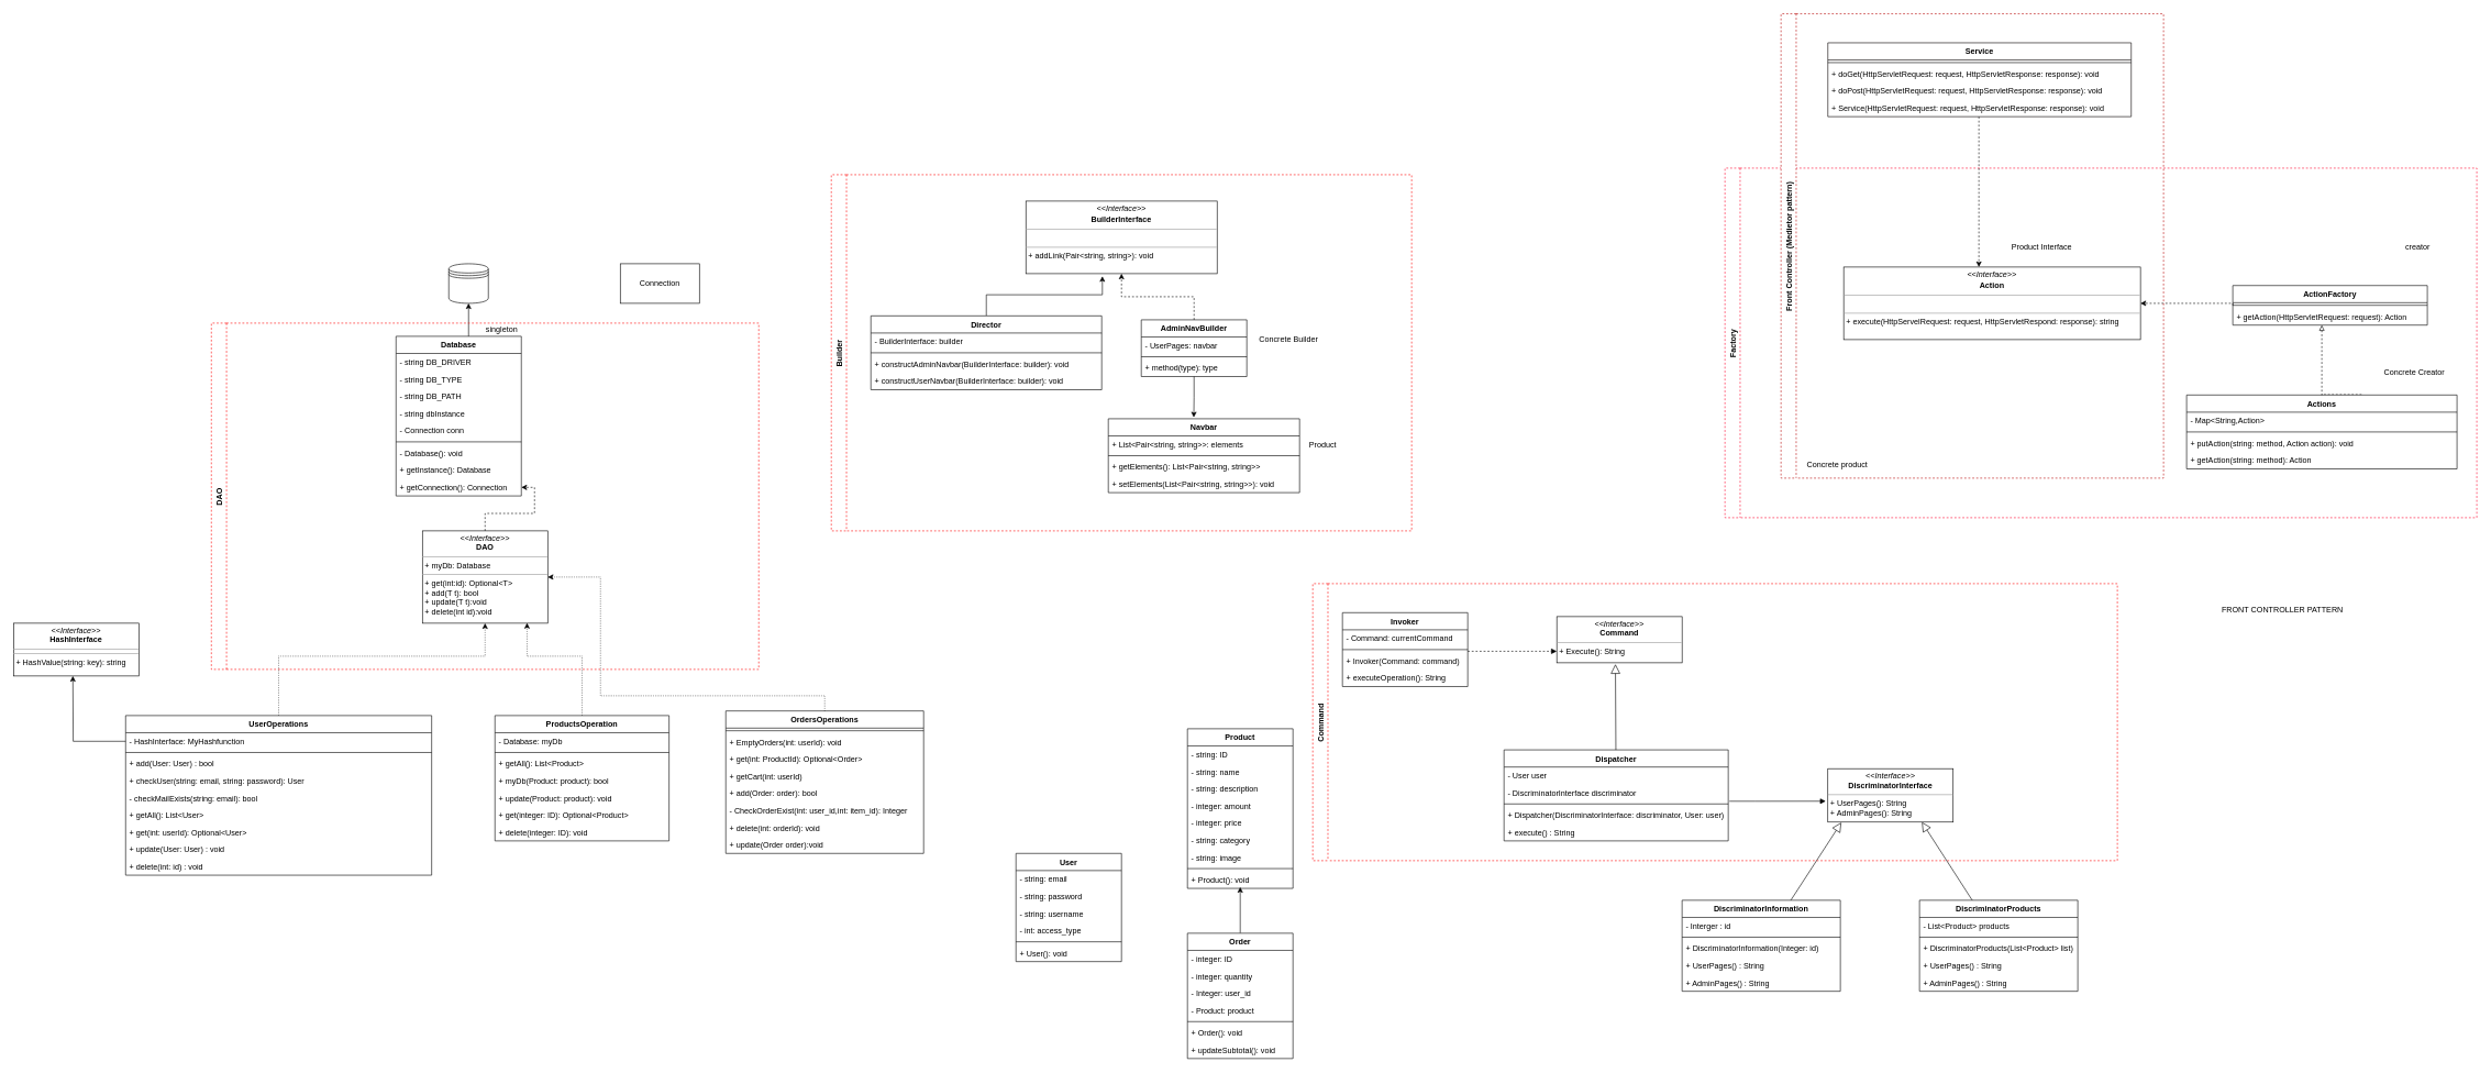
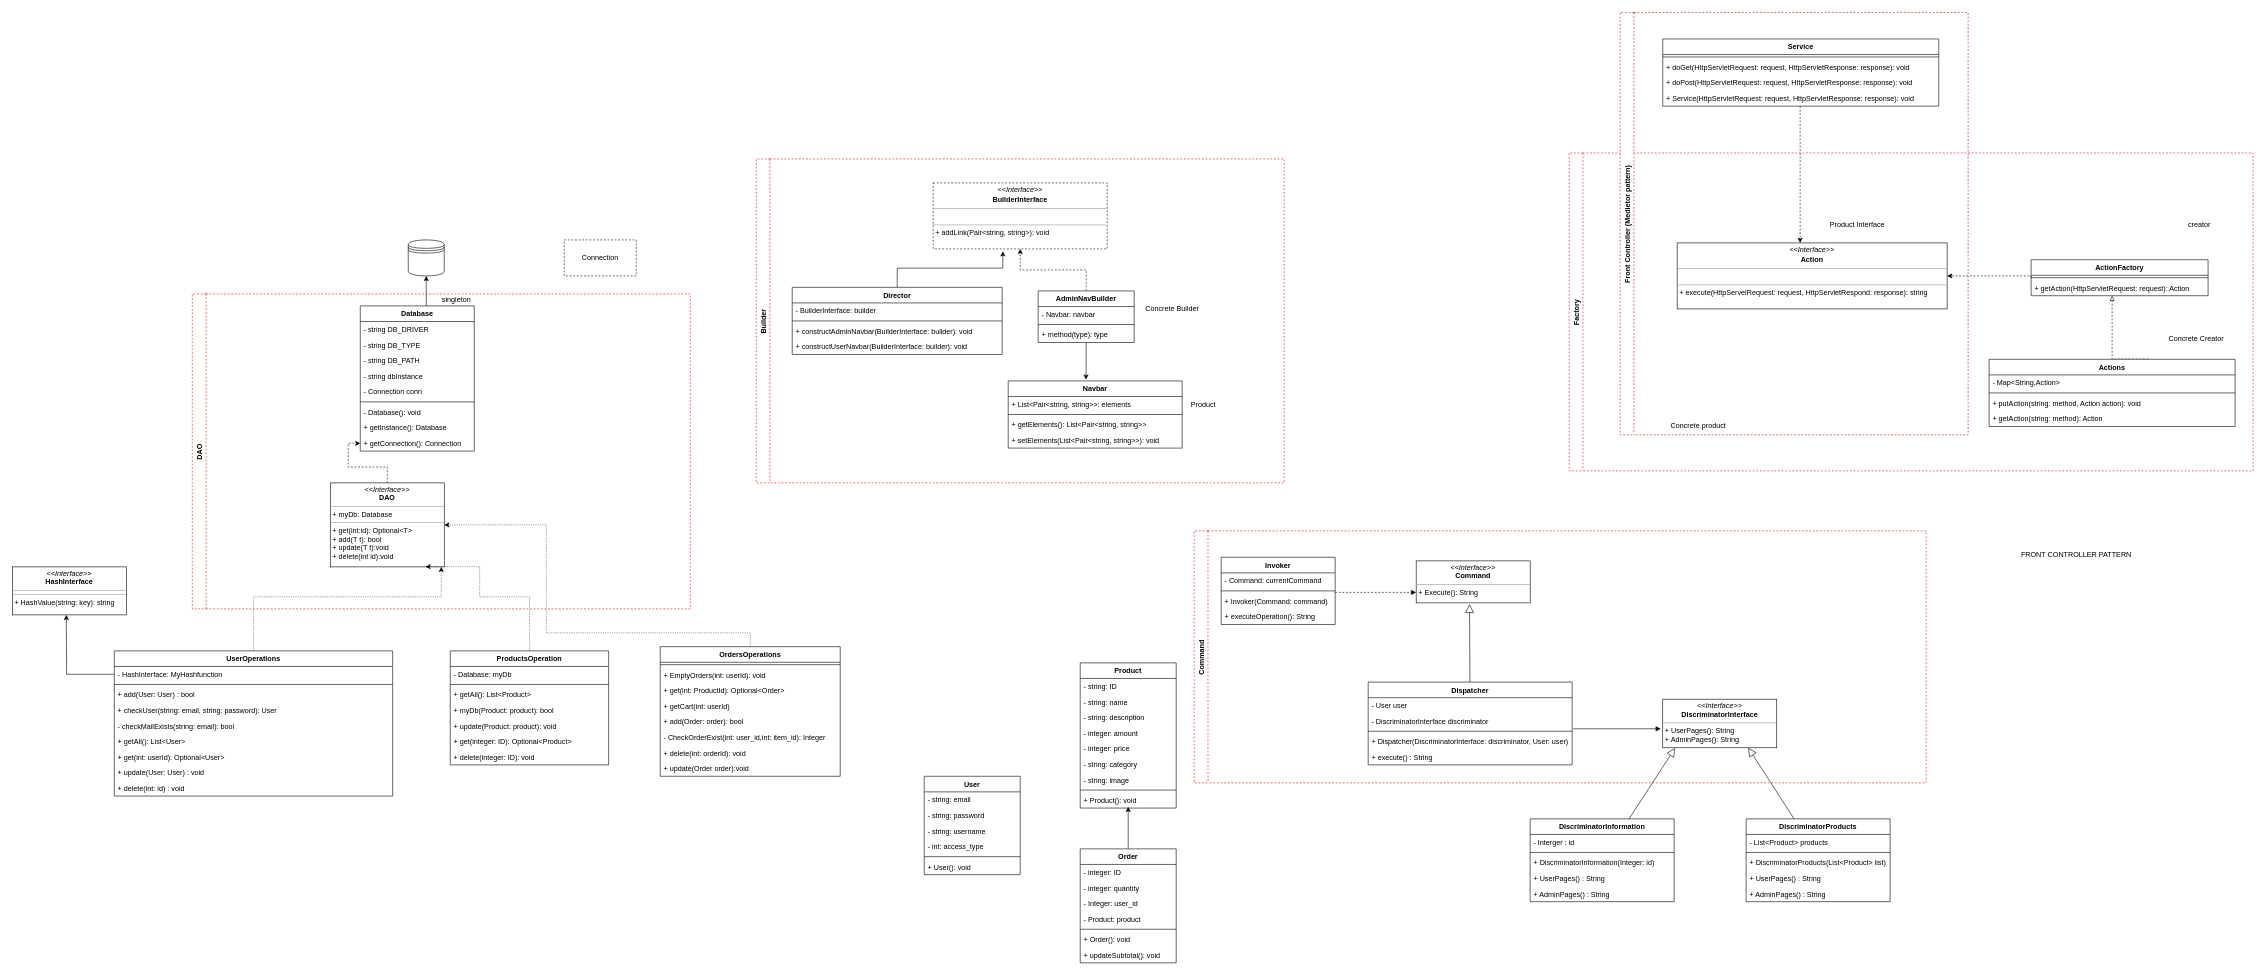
- <mxCell id="30" value="&lt;p style=&quot;margin:0px;margin-top:4px;text-align:center;&quot;&gt;&lt;i&gt;&amp;lt;&amp;lt;Interface&amp;gt;&amp;gt;&lt;/i&gt;&lt;/p&gt;&lt;p style=&quot;margin:0px;margin-top:4px;text-align:center;&quot;&gt;&lt;b&gt;BuilderInterface&lt;/b&gt;&lt;br&gt;&lt;/p&gt;&lt;hr size=&quot;1&quot;&gt;&lt;br&gt;&lt;hr size=&quot;1&quot;&gt;&lt;p style=&quot;margin:0px;margin-left:4px;&quot;&gt;+ addLink(Pair&amp;lt;string, string&amp;gt;): void&lt;br&gt;&lt;/p&gt;" style="verticalAlign=top;align=left;overflow=fill;fontSize=12;fontFamily=Helvetica;html=1;" parent="18" vertex="1"><mxGeometry x="295" y="40" width="290" height="110" as="geometry" /></mxCell>
+ <mxCell id="30" value="&lt;p style=&quot;margin:0px;margin-top:4px;text-align:center;&quot;&gt;&lt;i&gt;&amp;lt;&amp;lt;Interface&amp;gt;&amp;gt;&lt;/i&gt;&lt;/p&gt;&lt;p style=&quot;margin:0px;margin-top:4px;text-align:center;&quot;&gt;&lt;b&gt;BuilderInterface&lt;/b&gt;&lt;br&gt;&lt;/p&gt;&lt;hr size=&quot;1&quot;&gt;&lt;br&gt;&lt;hr size=&quot;1&quot;&gt;&lt;p style=&quot;margin:0px;margin-left:4px;&quot;&gt;+ addLink(Pair&amp;lt;string, string&amp;gt;): void&lt;br&gt;&lt;/p&gt;" style="verticalAlign=top;align=left;overflow=fill;fontSize=12;fontFamily=Helvetica;html=1;dashed=1;" parent="18" vertex="1"><mxGeometry x="295" y="40" width="290" height="110" as="geometry" /></mxCell>
- <mxCell id="67" value="Connection" style="rounded=0;whiteSpace=wrap;html=1;dashed=0;" parent="1" vertex="1"><mxGeometry x="940" y="399" width="120" height="60" as="geometry" /></mxCell>
+ <mxCell id="67" value="Connection" style="rounded=0;whiteSpace=wrap;html=1;dashed=1;" parent="1" vertex="1"><mxGeometry x="940" y="399" width="120" height="60" as="geometry" /></mxCell>
- <mxCell id="22" value="- UserPages: navbar" style="text;strokeColor=none;fillColor=none;align=left;verticalAlign=top;spacingLeft=4;spacingRight=4;overflow=hidden;rotatable=0;points=[[0,0.5],[1,0.5]];portConstraint=eastwest;fontSize=12;" parent="21" vertex="1"><mxGeometry y="26" width="160" height="26" as="geometry" /></mxCell>
+ <mxCell id="22" value="- Navbar: navbar" style="text;strokeColor=none;fillColor=none;align=left;verticalAlign=top;spacingLeft=4;spacingRight=4;overflow=hidden;rotatable=0;points=[[0,0.5],[1,0.5]];portConstraint=eastwest;fontSize=12;" parent="21" vertex="1"><mxGeometry y="26" width="160" height="26" as="geometry" /></mxCell>
- <mxCell id="15" value="Concrete product" style="text;html=1;align=center;verticalAlign=middle;resizable=0;points=[];autosize=1;strokeColor=none;fillColor=none;" parent="2" vertex="1"><mxGeometry x="115" y="439.5" width="110" height="20" as="geometry" /></mxCell>
+ <mxCell id="15" value="Concrete product" style="text;html=1;align=center;verticalAlign=middle;resizable=0;points=[];autosize=1;strokeColor=none;fillColor=none;" parent="2" vertex="1"><mxGeometry x="160" y="444.5" width="110" height="20" as="geometry" /></mxCell>
- <mxCell id="69" value="&lt;p style=&quot;margin:0px;margin-top:4px;text-align:center;&quot;&gt;&lt;i&gt;&amp;lt;&amp;lt;Interface&amp;gt;&amp;gt;&lt;/i&gt;&lt;br&gt;&lt;b&gt;DAO&lt;/b&gt;&lt;/p&gt;&lt;hr size=&quot;1&quot;&gt;&lt;p style=&quot;margin:0px;margin-left:4px;&quot;&gt;+ myDb: Database&lt;br&gt;&lt;/p&gt;&lt;hr size=&quot;1&quot;&gt;&lt;p style=&quot;margin:0px;margin-left:4px;&quot;&gt;+ get(int:id): Optional&amp;lt;T&amp;gt;&lt;/p&gt;&lt;p style=&quot;margin:0px;margin-left:4px;&quot;&gt;+ add(T t): bool&lt;/p&gt;&lt;p style=&quot;margin:0px;margin-left:4px;&quot;&gt;+ update(T t):void&lt;/p&gt;&lt;p style=&quot;margin:0px;margin-left:4px;&quot;&gt;+ delete(int id):void&lt;/p&gt;" style="verticalAlign=top;align=left;overflow=fill;fontSize=12;fontFamily=Helvetica;html=1;" parent="68" vertex="1"><mxGeometry x="320" y="315" width="190" height="140" as="geometry" /></mxCell>
+ <mxCell id="69" value="&lt;p style=&quot;margin:0px;margin-top:4px;text-align:center;&quot;&gt;&lt;i&gt;&amp;lt;&amp;lt;Interface&amp;gt;&amp;gt;&lt;/i&gt;&lt;br&gt;&lt;b&gt;DAO&lt;/b&gt;&lt;/p&gt;&lt;hr size=&quot;1&quot;&gt;&lt;p style=&quot;margin:0px;margin-left:4px;&quot;&gt;+ myDb: Database&lt;br&gt;&lt;/p&gt;&lt;hr size=&quot;1&quot;&gt;&lt;p style=&quot;margin:0px;margin-left:4px;&quot;&gt;+ get(int:id): Optional&amp;lt;T&amp;gt;&lt;/p&gt;&lt;p style=&quot;margin:0px;margin-left:4px;&quot;&gt;+ add(T t): bool&lt;/p&gt;&lt;p style=&quot;margin:0px;margin-left:4px;&quot;&gt;+ update(T t):void&lt;/p&gt;&lt;p style=&quot;margin:0px;margin-left:4px;&quot;&gt;+ delete(int id):void&lt;/p&gt;" style="verticalAlign=top;align=left;overflow=fill;fontSize=12;fontFamily=Helvetica;html=1;" parent="68" vertex="1"><mxGeometry x="230" y="315" width="190" height="140" as="geometry" /></mxCell>
